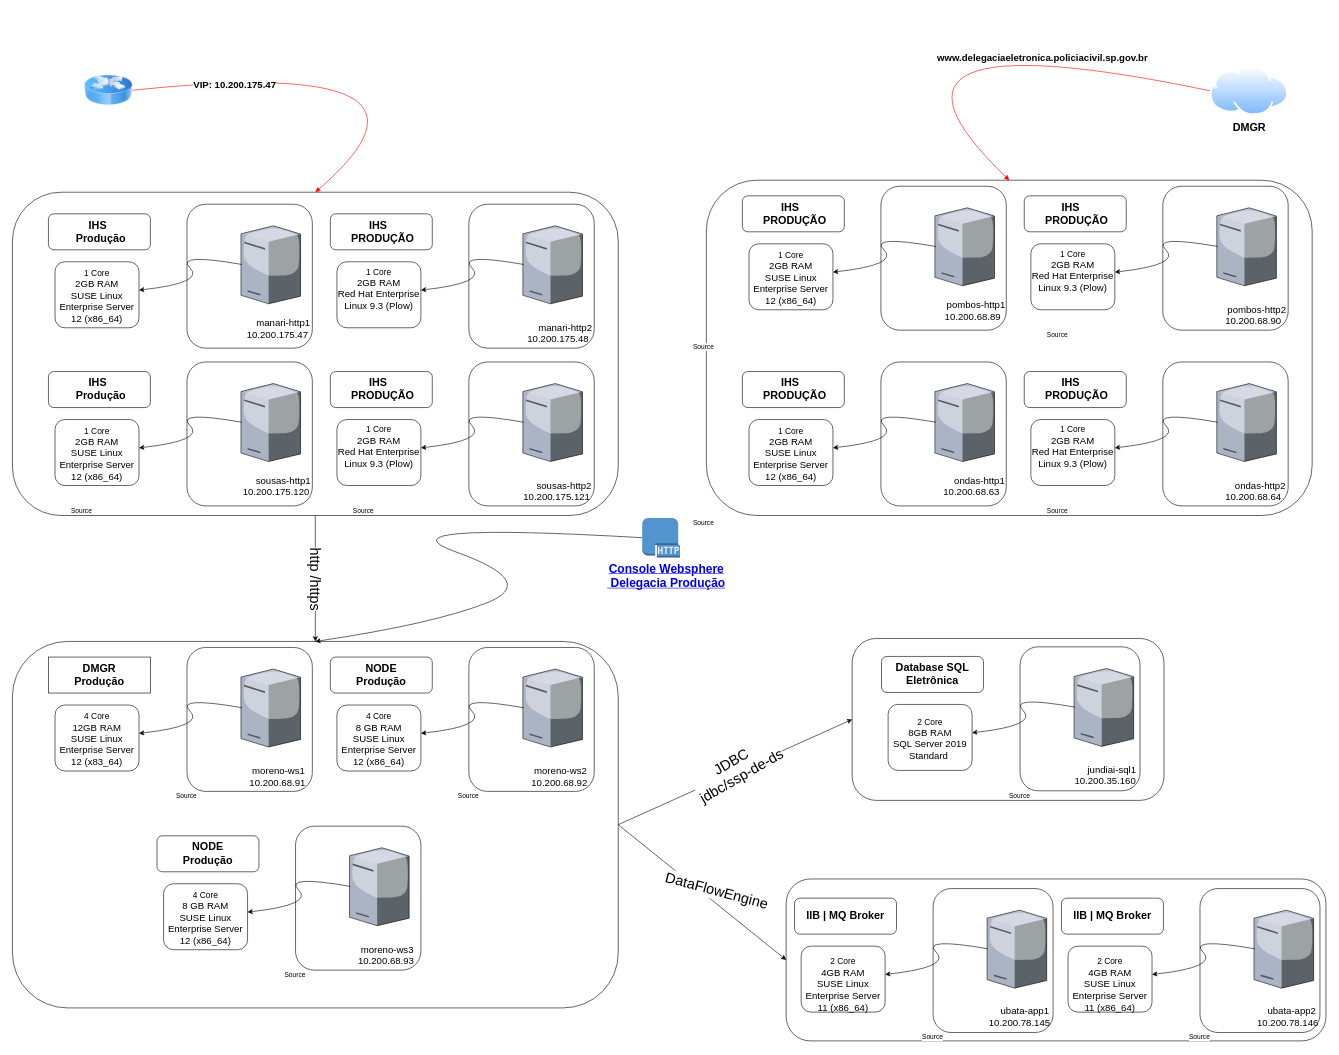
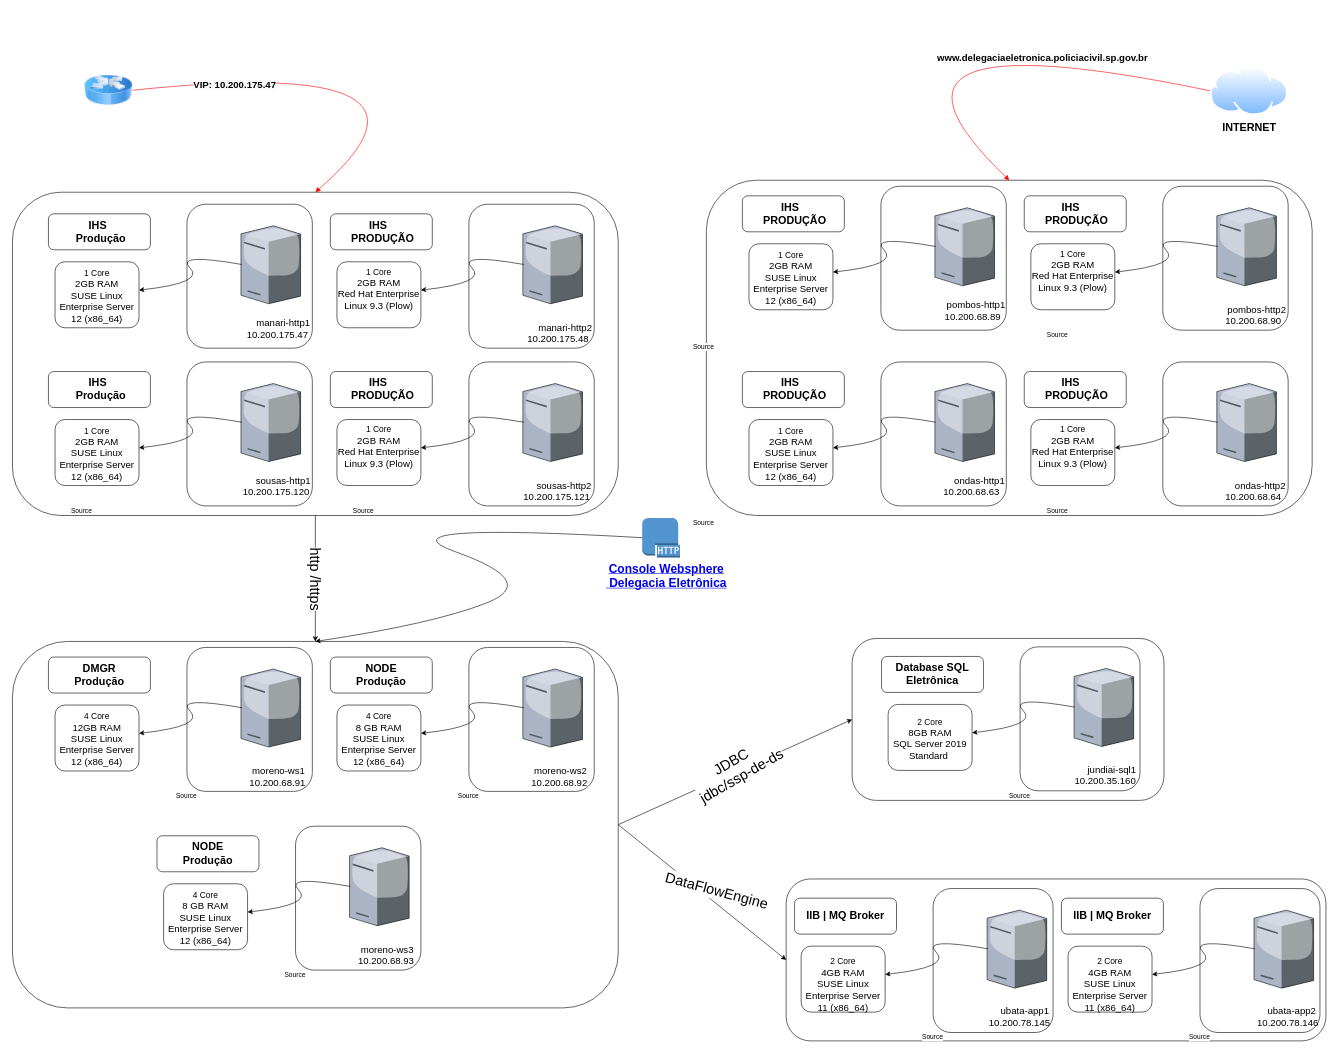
- <mxCell id="11" value="&lt;font style=&quot;font-size: 18px;&quot;&gt;&lt;b&gt;DMGR&lt;/b&gt;&lt;/font&gt;" style="image;aspect=fixed;perimeter=ellipsePerimeter;html=1;align=center;shadow=0;dashed=0;spacingTop=3;image=img/lib/active_directory/internet_cloud.svg;" parent="1" vertex="1"><mxGeometry x="2017" y="110" width="130" height="81.9" as="geometry" /></mxCell>
+ <mxCell id="11" value="&lt;font style=&quot;font-size: 18px;&quot;&gt;&lt;b&gt;INTERNET&lt;/b&gt;&lt;/font&gt;" style="image;aspect=fixed;perimeter=ellipsePerimeter;html=1;align=center;shadow=0;dashed=0;spacingTop=3;image=img/lib/active_directory/internet_cloud.svg;" parent="1" vertex="1"><mxGeometry x="2017" y="110" width="130" height="81.9" as="geometry" /></mxCell>
- <mxCell id="23" value="&lt;a href=&quot;https://10.200.77.125:9043/ibm/console/login.do?action=secure&quot;&gt;&lt;font style=&quot;font-size: 20px;&quot;&gt;&lt;b&gt;Console Websphere&lt;/b&gt;&lt;/font&gt;&lt;/a&gt;&lt;div&gt;&lt;a href=&quot;https://10.200.77.125:9043/ibm/console/login.do?action=secure&quot;&gt;&lt;font style=&quot;font-size: 20px;&quot;&gt;&lt;b&gt;&amp;nbsp;Delegacia Produção&lt;/b&gt;&lt;/font&gt;&lt;/a&gt;&lt;/div&gt;" style="text;html=1;align=center;verticalAlign=middle;resizable=0;points=[];autosize=1;strokeColor=none;fillColor=none;" parent="1" vertex="1"><mxGeometry x="1000" y="929" width="220" height="60" as="geometry" /></mxCell>
+ <mxCell id="23" value="&lt;a href=&quot;https://10.200.77.125:9043/ibm/console/login.do?action=secure&quot;&gt;&lt;font style=&quot;font-size: 20px;&quot;&gt;&lt;b&gt;Console Websphere&lt;/b&gt;&lt;/font&gt;&lt;/a&gt;&lt;div&gt;&lt;a href=&quot;https://10.200.77.125:9043/ibm/console/login.do?action=secure&quot;&gt;&lt;font style=&quot;font-size: 20px;&quot;&gt;&lt;b&gt;&amp;nbsp;Delegacia Eletrônica&lt;/b&gt;&lt;/font&gt;&lt;/a&gt;&lt;/div&gt;" style="text;html=1;align=center;verticalAlign=middle;resizable=0;points=[];autosize=1;strokeColor=none;fillColor=none;" parent="1" vertex="1"><mxGeometry x="1000" y="929" width="220" height="60" as="geometry" /></mxCell>
- <mxCell id="18" value="&lt;font style=&quot;font-size: 18px;&quot;&gt;&lt;b&gt;DMGR&lt;/b&gt;&lt;/font&gt;&lt;div&gt;&lt;font style=&quot;font-size: 18px;&quot;&gt;&lt;b&gt;Produção&lt;/b&gt;&lt;/font&gt;&lt;/div&gt;" style="whiteSpace=wrap;html=1;rounded=0;" parent="1" vertex="1"><mxGeometry x="80" y="1095" width="170" height="60" as="geometry" /></mxCell>
+ <mxCell id="18" value="&lt;font style=&quot;font-size: 18px;&quot;&gt;&lt;b&gt;DMGR&lt;/b&gt;&lt;/font&gt;&lt;div&gt;&lt;font style=&quot;font-size: 18px;&quot;&gt;&lt;b&gt;Produção&lt;/b&gt;&lt;/font&gt;&lt;/div&gt;" style="rounded=1;whiteSpace=wrap;html=1;" parent="1" vertex="1"><mxGeometry x="80" y="1095" width="170" height="60" as="geometry" /></mxCell>
- <mxCell id="19" value="&lt;div&gt;&lt;font style=&quot;font-size: 14px;&quot;&gt;&lt;br&gt;&lt;/font&gt;&lt;/div&gt;&lt;font style=&quot;font-size: 14px;&quot;&gt;&lt;div&gt;&lt;font style=&quot;font-size: 14px;&quot;&gt;&lt;br&gt;&lt;/font&gt;&lt;/div&gt;4 Core&lt;/font&gt;&lt;div&gt;&lt;font size=&quot;3&quot;&gt;12GB RAM&lt;/font&gt;&lt;/div&gt;&lt;div&gt;&lt;font size=&quot;3&quot;&gt;SUSE Linux Enterprise Server 12 (x83_64)&lt;/font&gt;&lt;/div&gt;&lt;div&gt;&lt;br&gt;&lt;div&gt;&lt;br&gt;&lt;/div&gt;&lt;/div&gt;" style="rounded=1;whiteSpace=wrap;html=1;" parent="1" vertex="1"><mxGeometry x="91" y="1175" width="140" height="110" as="geometry" /></mxCell>
+ <mxCell id="19" value="&lt;div&gt;&lt;font style=&quot;font-size: 14px;&quot;&gt;&lt;br&gt;&lt;/font&gt;&lt;/div&gt;&lt;font style=&quot;font-size: 14px;&quot;&gt;&lt;div&gt;&lt;font style=&quot;font-size: 14px;&quot;&gt;&lt;br&gt;&lt;/font&gt;&lt;/div&gt;4 Core&lt;/font&gt;&lt;div&gt;&lt;font size=&quot;3&quot;&gt;12GB RAM&lt;/font&gt;&lt;/div&gt;&lt;div&gt;&lt;font size=&quot;3&quot;&gt;SUSE Linux Enterprise Server 12 (x86_64)&lt;/font&gt;&lt;/div&gt;&lt;div&gt;&lt;br&gt;&lt;div&gt;&lt;br&gt;&lt;/div&gt;&lt;/div&gt;" style="rounded=1;whiteSpace=wrap;html=1;" parent="1" vertex="1"><mxGeometry x="91" y="1175" width="140" height="110" as="geometry" /></mxCell>
